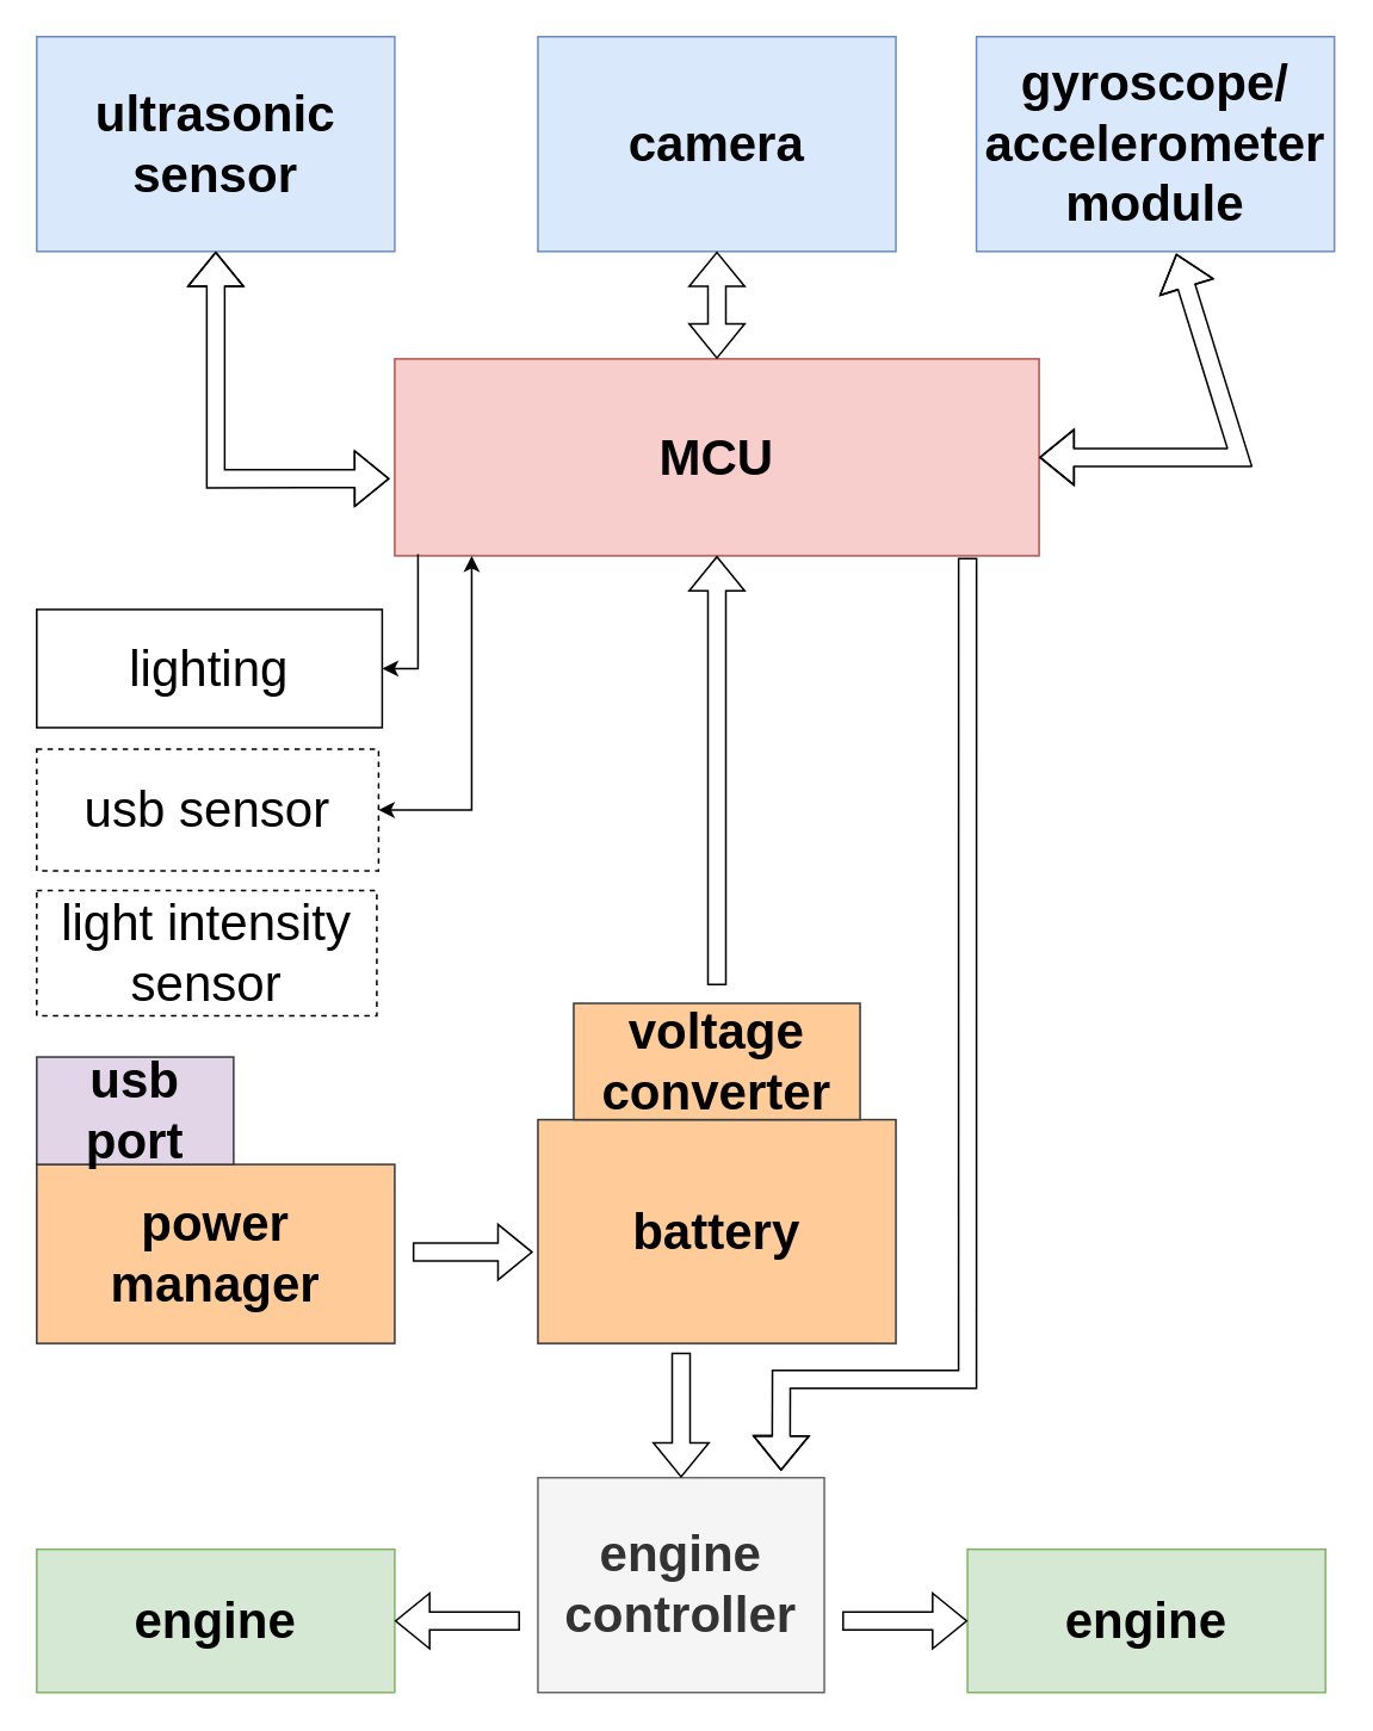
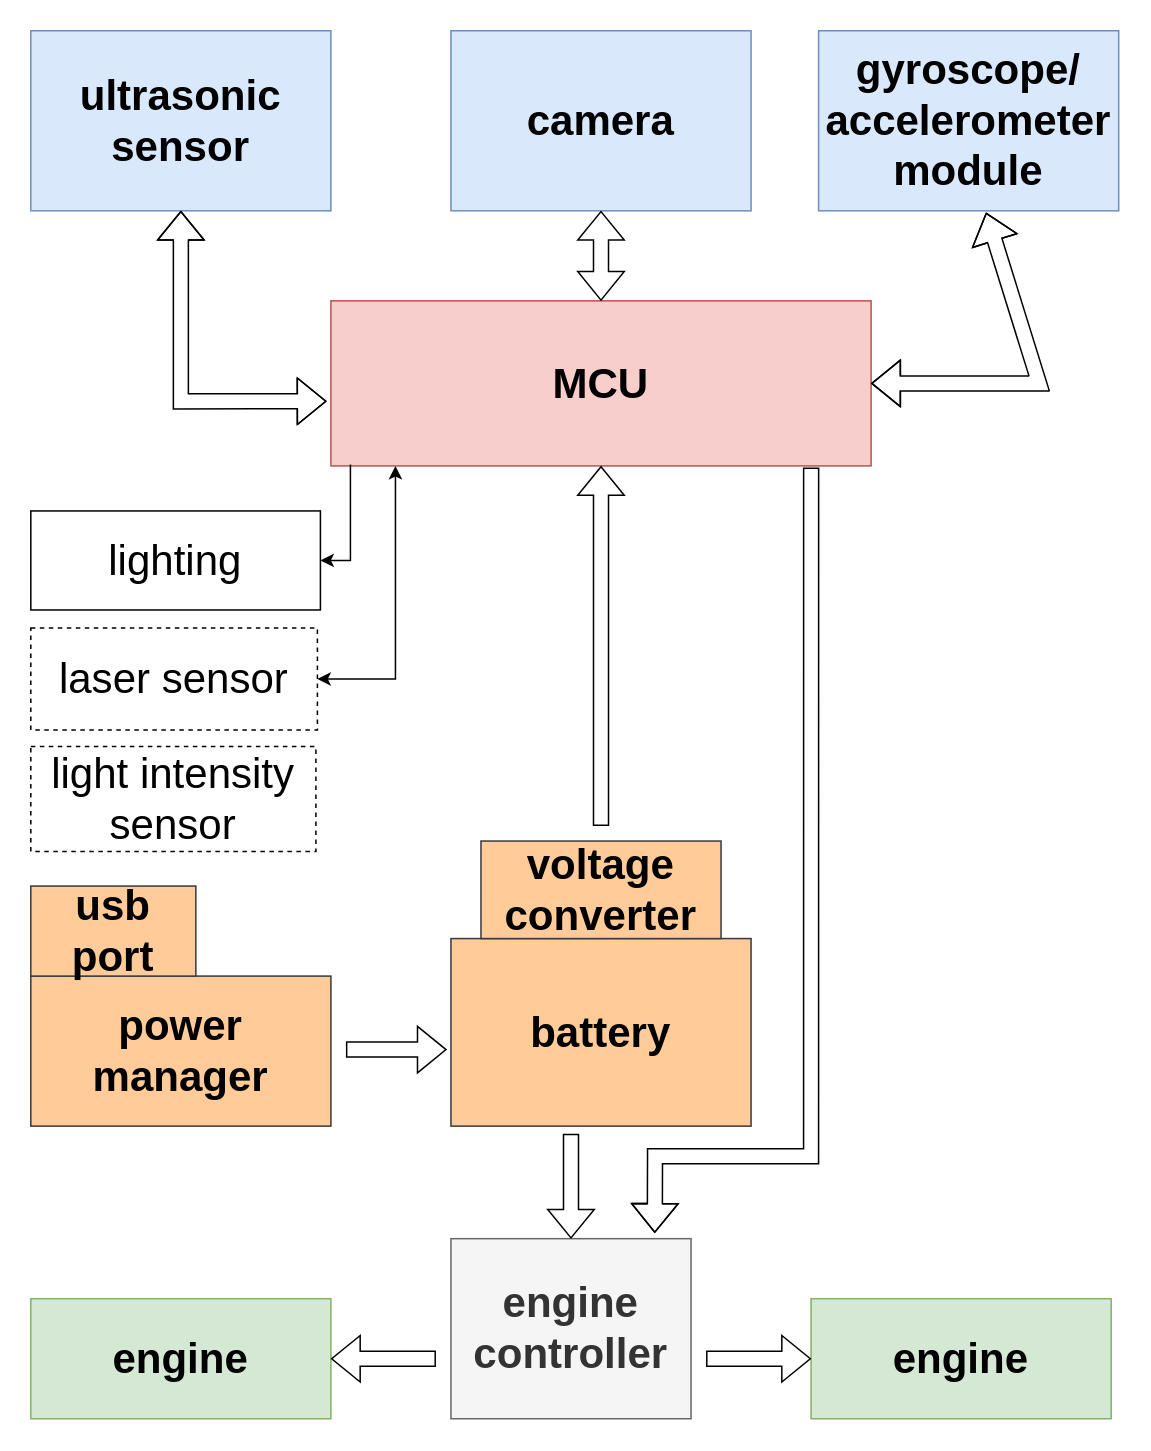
- <mxCell id="23" value="&lt;span lang=&quot;en&quot; class=&quot;VIiyi&quot;&gt;usb sensor&lt;/span&gt;" style="rounded=0;whiteSpace=wrap;html=1;dashed=1;fontSize=28;" vertex="1" parent="1"><mxGeometry x="20" y="418" width="191" height="68" as="geometry" /></mxCell>
+ <mxCell id="23" value="&lt;span lang=&quot;en&quot; class=&quot;VIiyi&quot;&gt;laser sensor&lt;/span&gt;" style="rounded=0;whiteSpace=wrap;html=1;dashed=1;fontSize=28;" vertex="1" parent="1"><mxGeometry x="20" y="418" width="191" height="68" as="geometry" /></mxCell>
- <mxCell id="11" value="&lt;b&gt;usb port&lt;/b&gt;" style="rounded=0;whiteSpace=wrap;html=1;fontSize=28;fillColor=#e1d5e7;strokeColor=#36393d;" vertex="1" parent="1"><mxGeometry x="20" y="590" width="110" height="60" as="geometry" /></mxCell>
+ <mxCell id="11" value="&lt;b&gt;usb port&lt;/b&gt;" style="rounded=0;whiteSpace=wrap;html=1;fontSize=28;fillColor=#ffcc99;strokeColor=#36393d;" vertex="1" parent="1"><mxGeometry x="20" y="590" width="110" height="60" as="geometry" /></mxCell>
